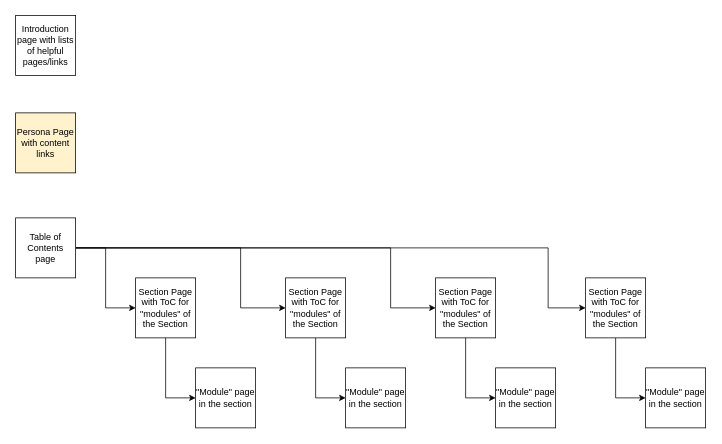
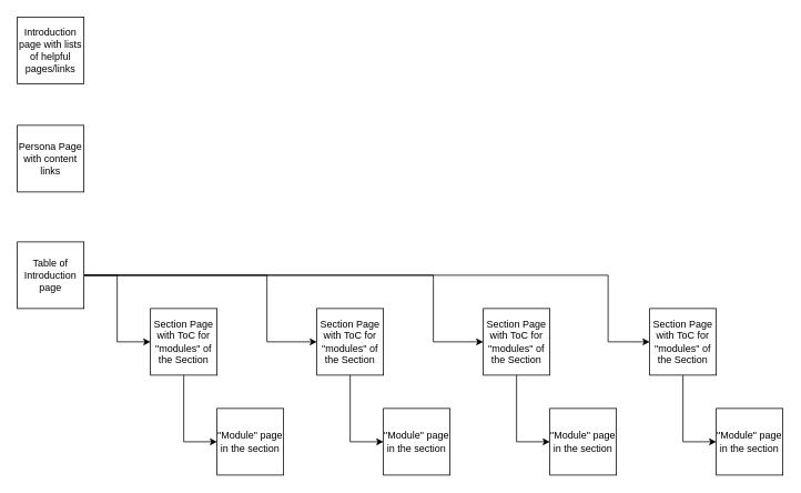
- <mxCell id="20" value="Persona Page with content links" style="whiteSpace=wrap;html=1;aspect=fixed;fillColor=#fff2cc;" parent="1" vertex="1"><mxGeometry x="20" y="150" width="80" height="80" as="geometry" /></mxCell>
+ <mxCell id="20" value="Persona Page with content links" style="whiteSpace=wrap;html=1;aspect=fixed;" parent="1" vertex="1"><mxGeometry x="20" y="150" width="80" height="80" as="geometry" /></mxCell>
- <mxCell id="6" value="Table of Contents page" style="whiteSpace=wrap;html=1;aspect=fixed;" parent="1" vertex="1"><mxGeometry x="20" y="290" width="80" height="80" as="geometry" /></mxCell>
+ <mxCell id="6" value="Table of Introduction page" style="whiteSpace=wrap;html=1;aspect=fixed;" parent="1" vertex="1"><mxGeometry x="20" y="290" width="80" height="80" as="geometry" /></mxCell>
